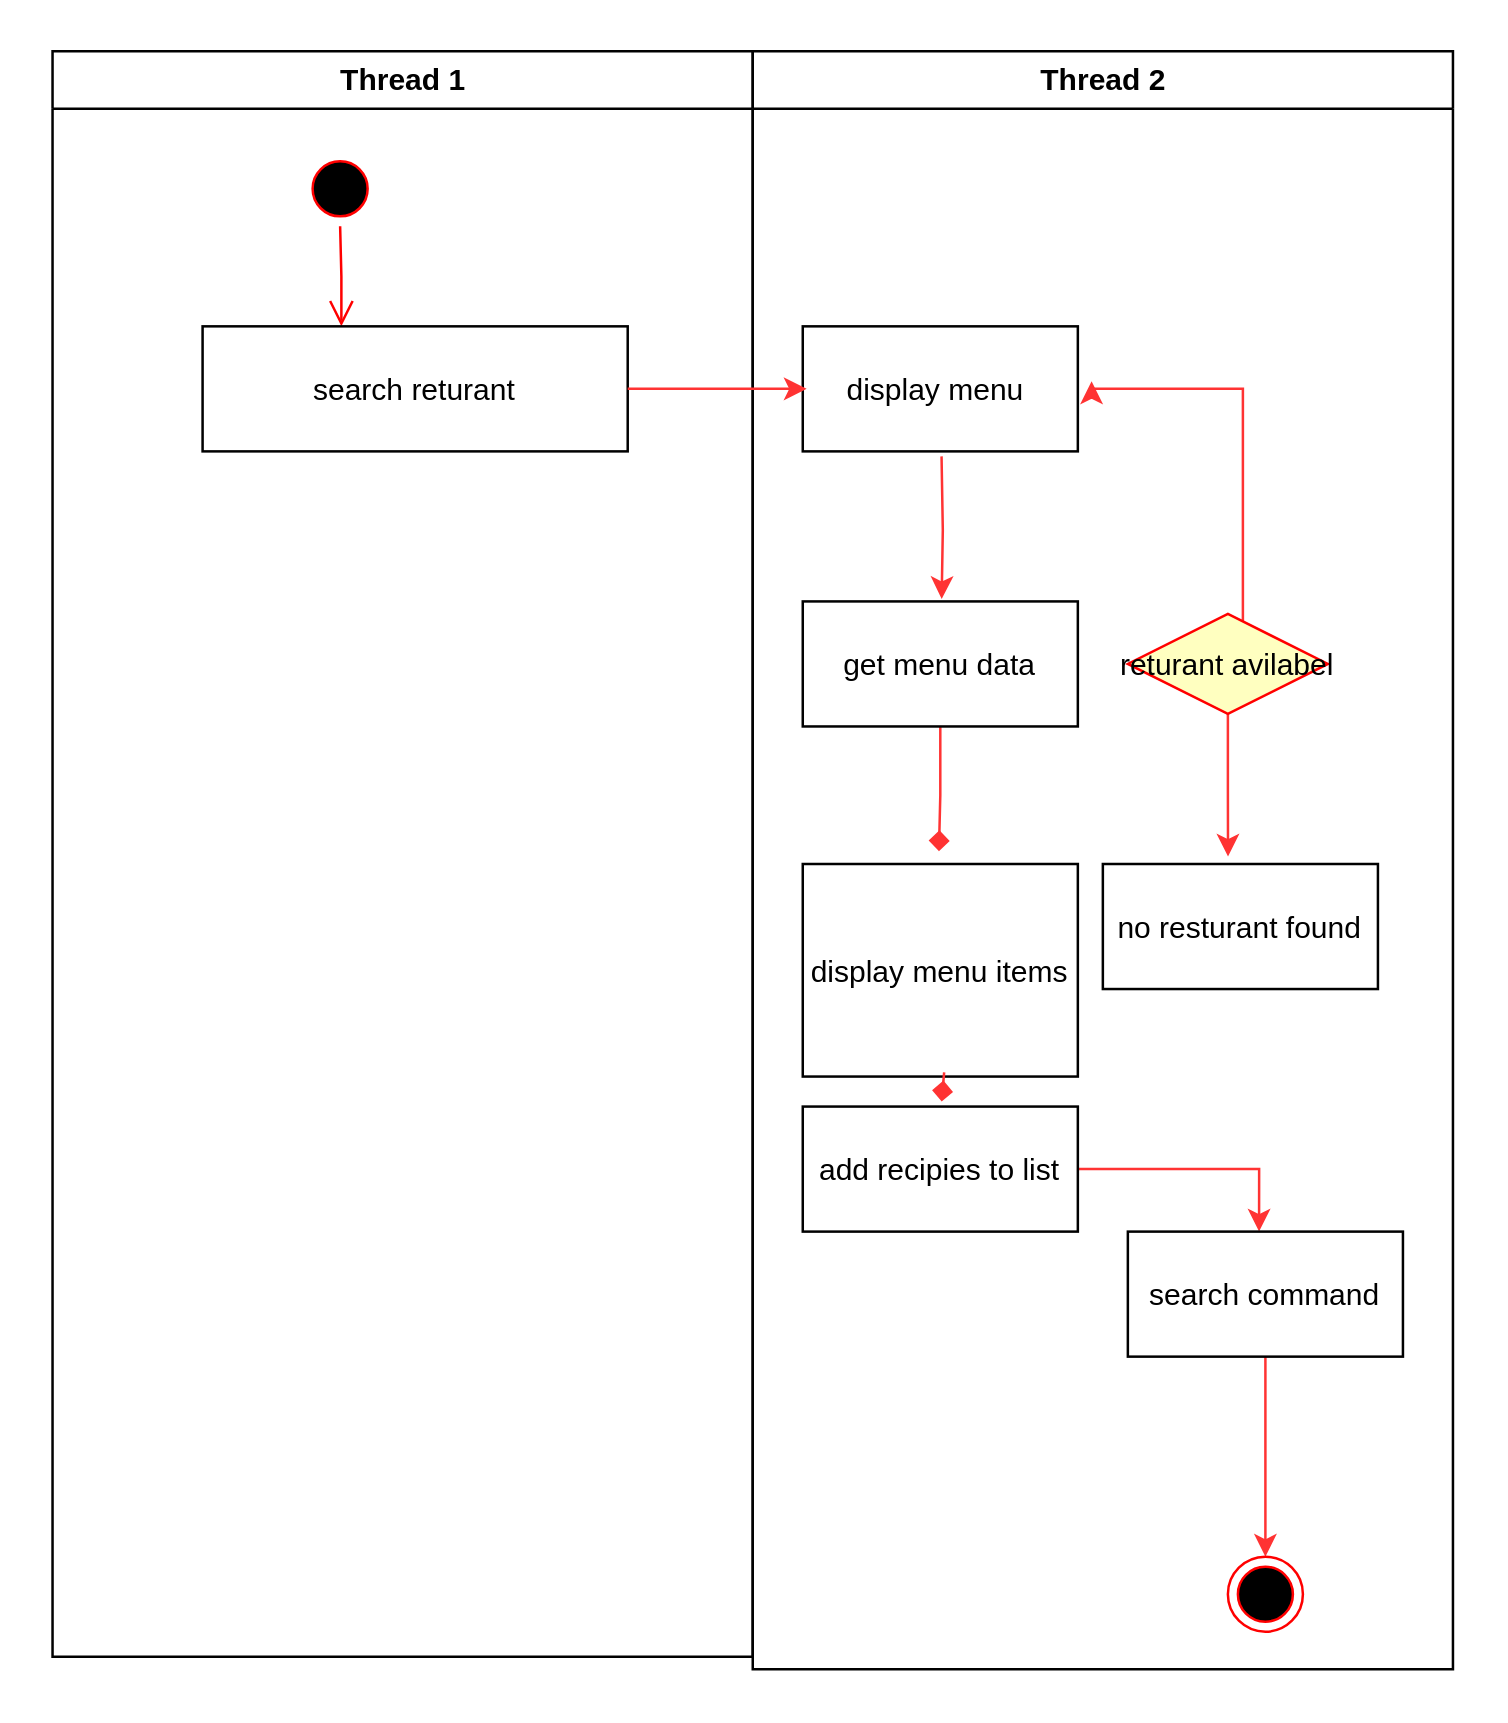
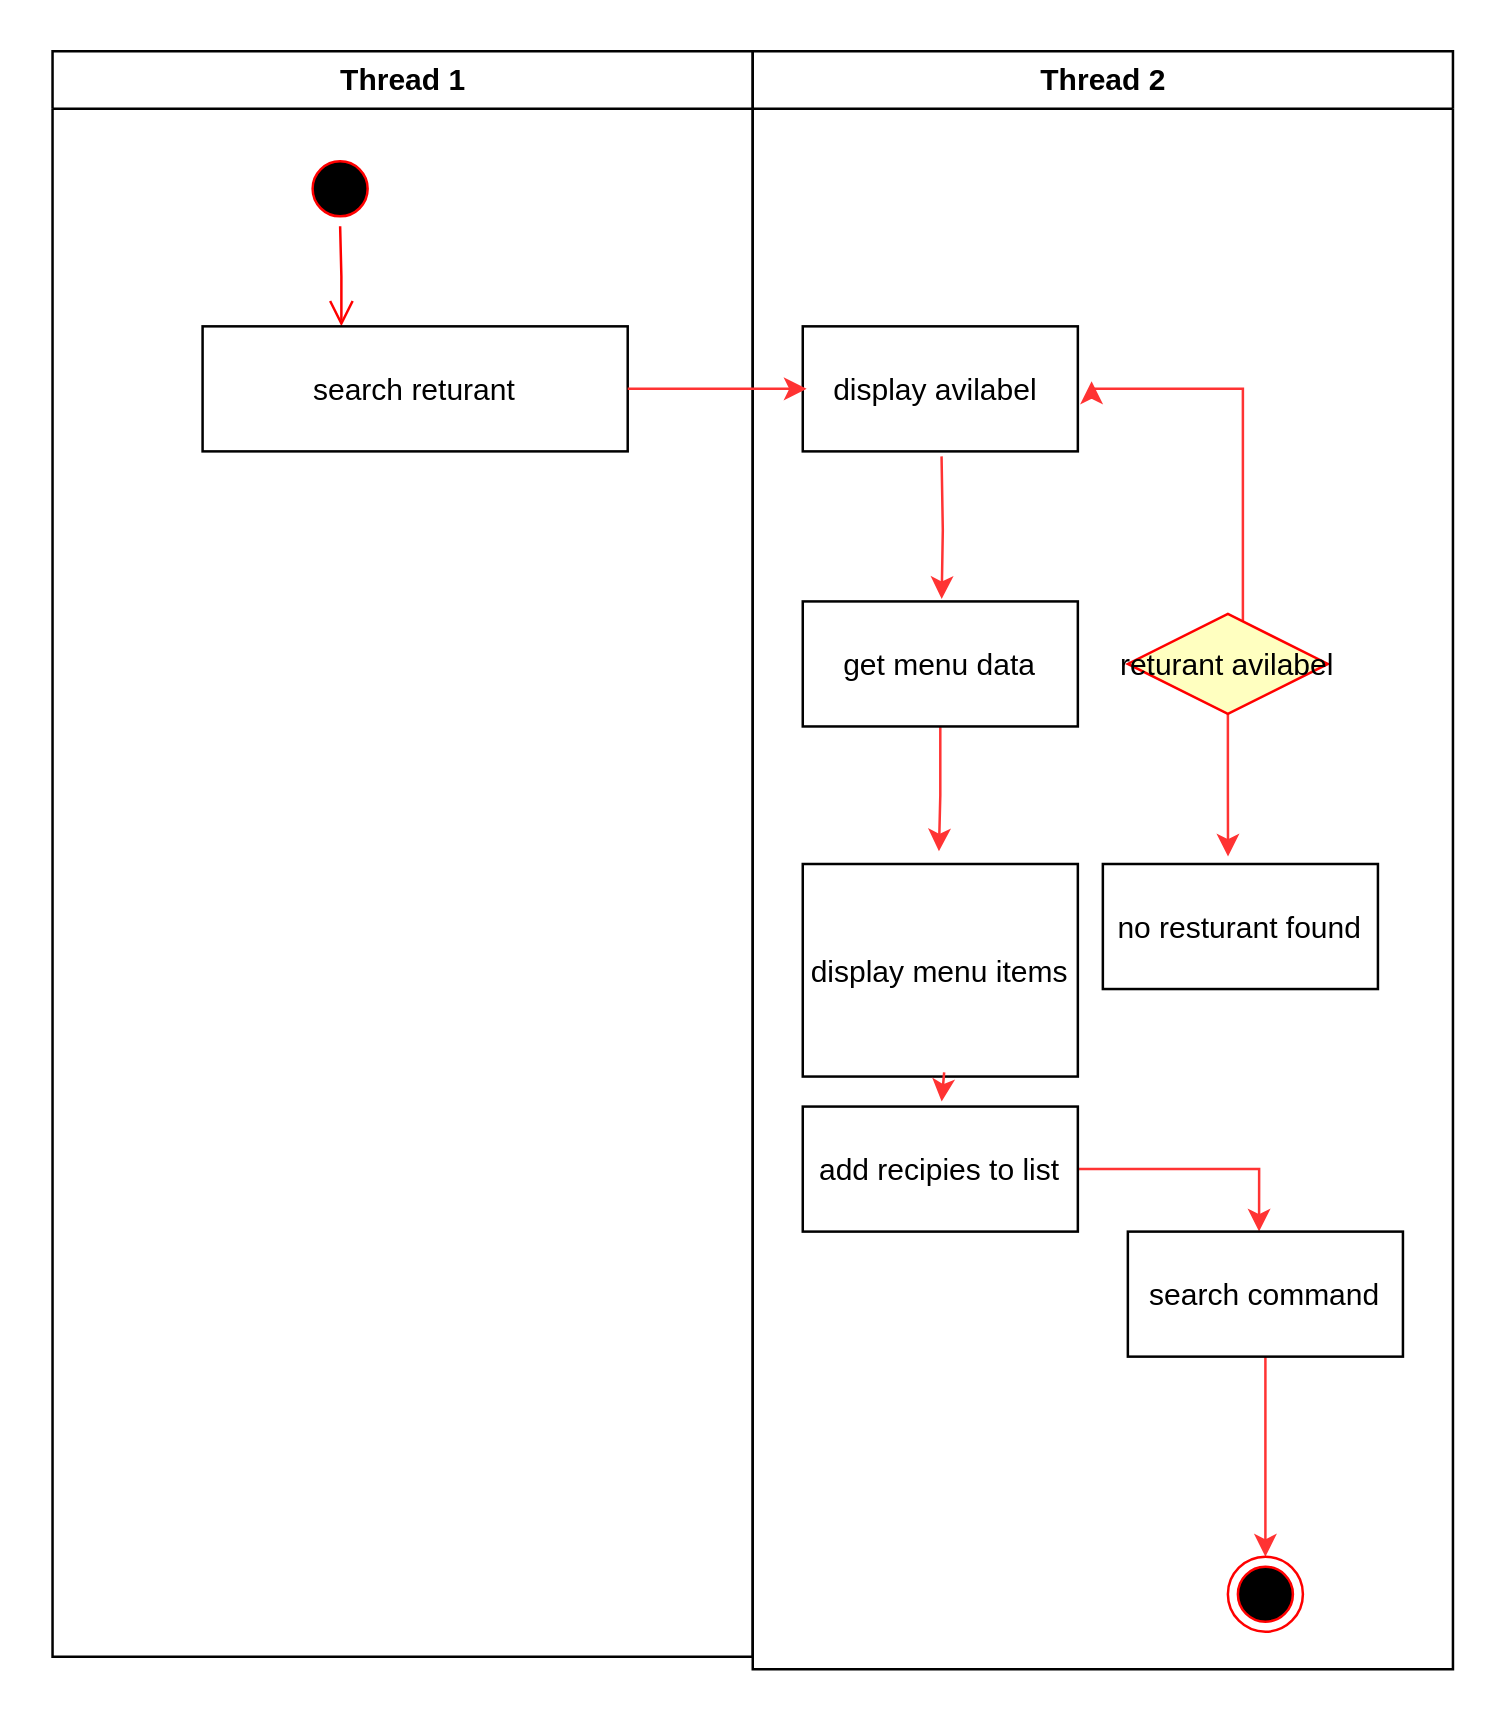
- <mxCell id="8" value="display menu " style="" parent="6" vertex="1"><mxGeometry x="20" y="110" width="110" height="50" as="geometry" /></mxCell>
+ <mxCell id="8" value="display avilabel " style="" parent="6" vertex="1"><mxGeometry x="20" y="110" width="110" height="50" as="geometry" /></mxCell>
- <mxCell id="9" style="edgeStyle=orthogonalEdgeStyle;rounded=0;jumpStyle=none;orthogonalLoop=1;jettySize=auto;html=1;entryX=0.495;entryY=-0.06;entryDx=0;entryDy=0;entryPerimeter=0;strokeColor=#FF3333;endArrow=diamond;" edge="1" parent="6" source="10" target="11"><mxGeometry relative="1" as="geometry" /></mxCell>
+ <mxCell id="9" style="edgeStyle=orthogonalEdgeStyle;rounded=0;jumpStyle=none;orthogonalLoop=1;jettySize=auto;html=1;entryX=0.495;entryY=-0.06;entryDx=0;entryDy=0;entryPerimeter=0;strokeColor=#FF3333;" edge="1" parent="6" source="10" target="11"><mxGeometry relative="1" as="geometry" /></mxCell>
- <mxCell id="18" value="" style="endArrow=diamond;html=1;rounded=0;strokeColor=#FF3333;jumpStyle=none;entryX=0.505;entryY=-0.04;entryDx=0;entryDy=0;entryPerimeter=0;exitX=0.514;exitY=0.98;exitDx=0;exitDy=0;exitPerimeter=0;" edge="1" parent="6" source="11" target="17"><mxGeometry width="50" height="50" relative="1" as="geometry"><mxPoint x="75.5" y="382" as="sourcePoint" /><mxPoint x="5.5" y="392" as="targetPoint" /></mxGeometry></mxCell>
+ <mxCell id="18" value="" style="endArrow=classic;html=1;rounded=0;strokeColor=#FF3333;jumpStyle=none;entryX=0.505;entryY=-0.04;entryDx=0;entryDy=0;entryPerimeter=0;exitX=0.514;exitY=0.98;exitDx=0;exitDy=0;exitPerimeter=0;" edge="1" parent="6" source="11" target="17"><mxGeometry width="50" height="50" relative="1" as="geometry"><mxPoint x="75.5" y="382" as="sourcePoint" /><mxPoint x="5.5" y="392" as="targetPoint" /></mxGeometry></mxCell>
